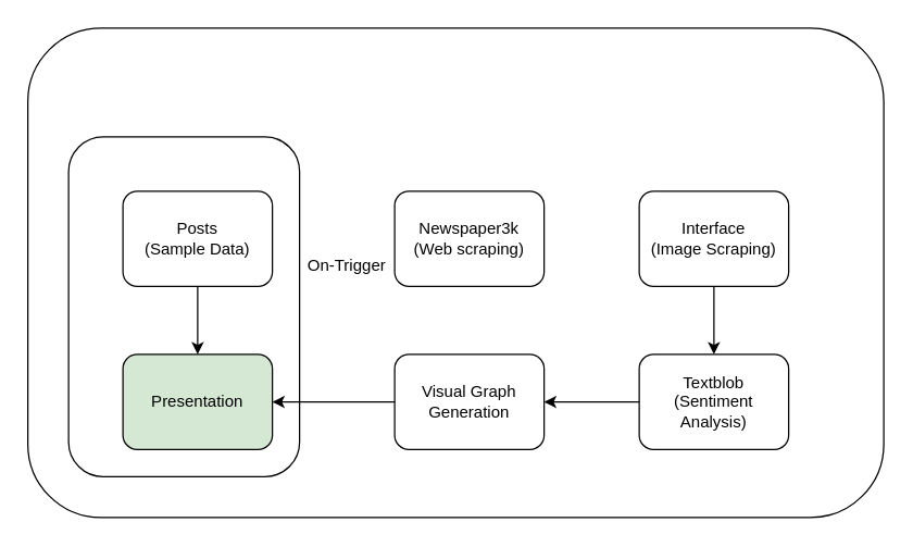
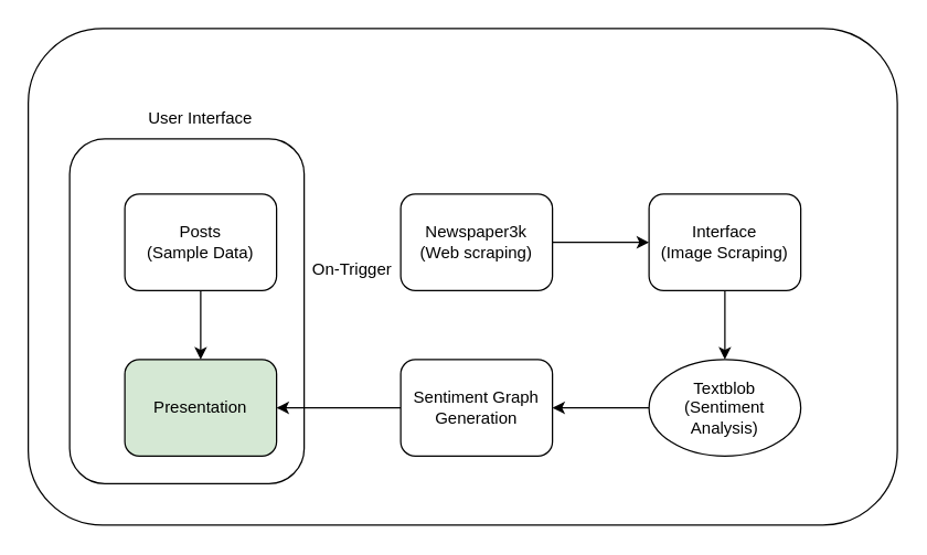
+ <mxCell id="15" value="User Interface" style="text;html=1;align=center;verticalAlign=middle;whiteSpace=wrap;rounded=0;" vertex="1" parent="1"><mxGeometry x="100" y="70" width="90" height="30" as="geometry" /></mxCell>
+ <mxCell id="3" style="edgeStyle=orthogonalEdgeStyle;rounded=0;orthogonalLoop=1;jettySize=auto;html=1;entryX=0;entryY=0.5;entryDx=0;entryDy=0;" edge="1" parent="1" source="4" target="6"><mxGeometry relative="1" as="geometry" /></mxCell>
- <mxCell id="11" value="Visual Graph Generation" style="rounded=1;whiteSpace=wrap;html=1;" vertex="1" parent="1"><mxGeometry x="290" y="260" width="110" height="70" as="geometry" /></mxCell>
+ <mxCell id="11" value="Sentiment Graph Generation" style="rounded=1;whiteSpace=wrap;html=1;" vertex="1" parent="1"><mxGeometry x="290" y="260" width="110" height="70" as="geometry" /></mxCell>
- <mxCell id="8" value="Textblob&lt;div&gt;(Sentiment Analysis)&lt;/div&gt;" style="rounded=1;whiteSpace=wrap;html=1;" vertex="1" parent="1"><mxGeometry x="470" y="260" width="110" height="70" as="geometry" /></mxCell>
+ <mxCell id="8" value="Textblob&lt;div&gt;(Sentiment Analysis)&lt;/div&gt;" style="ellipse;whiteSpace=wrap;html=1;" vertex="1" parent="1"><mxGeometry x="470" y="260" width="110" height="70" as="geometry" /></mxCell>
